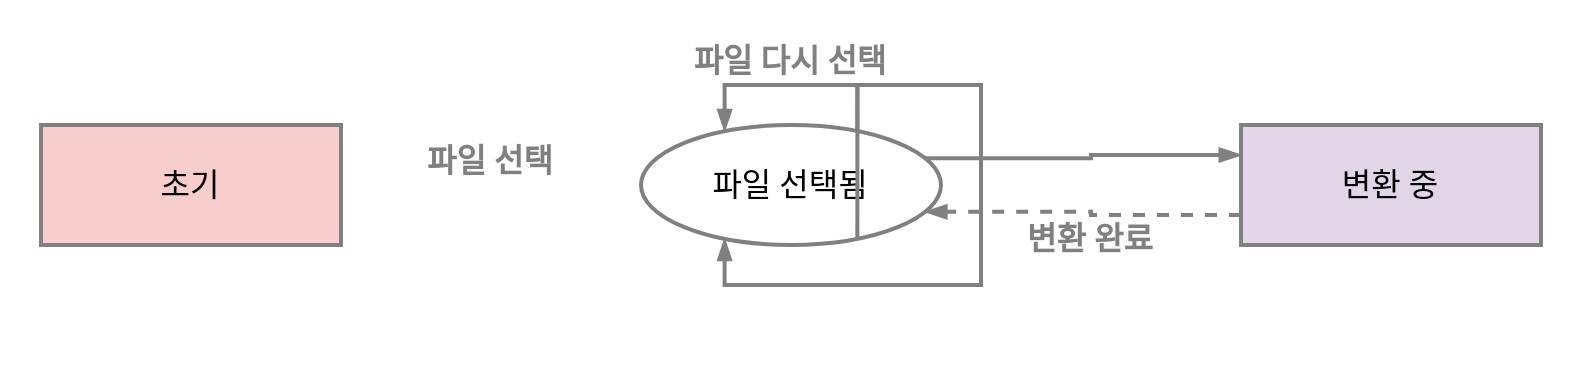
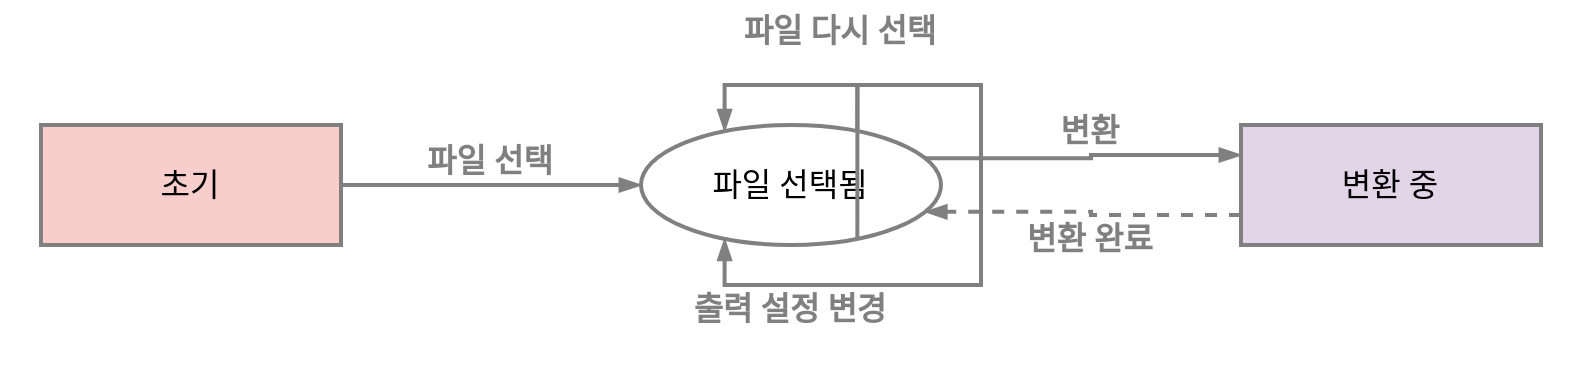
- <mxCell id="14" value="파일 다시 선택" style="text;html=1;align=center;verticalAlign=middle;whiteSpace=wrap;rounded=0;fontSize=16;fontFamily=Pretendard;fillColor=none;labelBorderColor=none;labelBackgroundColor=none;spacing=2;fontStyle=1;fontColor=#808080;" vertex="1" parent="1"><mxGeometry x="325" y="20" width="140" height="20" as="geometry" /></mxCell>
+ <mxCell id="14" value="파일 다시 선택" style="text;html=1;align=center;verticalAlign=middle;whiteSpace=wrap;rounded=0;fontSize=16;fontFamily=Pretendard;fillColor=none;labelBorderColor=none;labelBackgroundColor=none;spacing=2;fontStyle=1;fontColor=#808080;" vertex="1" parent="1"><mxGeometry x="350" y="5" width="140" height="20" as="geometry" /></mxCell>
+ <mxCell id="9" value="변환" style="text;html=1;align=center;verticalAlign=middle;whiteSpace=wrap;rounded=0;fontSize=16;fontFamily=Pretendard;fillColor=none;labelBorderColor=none;labelBackgroundColor=none;spacing=2;fontStyle=1;fontColor=#808080;" vertex="1" parent="1"><mxGeometry x="475" y="55" width="140" height="20" as="geometry" /></mxCell>
+ <mxCell id="2" style="edgeStyle=orthogonalEdgeStyle;rounded=0;orthogonalLoop=1;jettySize=auto;html=1;exitX=1;exitY=0.5;exitDx=0;exitDy=0;entryX=0;entryY=0.5;entryDx=0;entryDy=0;fontSize=16;strokeColor=#808080;fontFamily=Pretendard;strokeWidth=2;endArrow=blockThin;endFill=1;" edge="1" parent="1" source="3" target="5"><mxGeometry relative="1" as="geometry" /></mxCell>
+ <mxCell id="12" value="출력 설정 변경" style="text;html=1;align=center;verticalAlign=middle;whiteSpace=wrap;rounded=0;fontSize=16;fontFamily=Pretendard;fillColor=none;labelBorderColor=none;labelBackgroundColor=none;spacing=2;fontStyle=1;fontColor=#808080;" vertex="1" parent="1"><mxGeometry x="325" y="144" width="140" height="20" as="geometry" /></mxCell>
